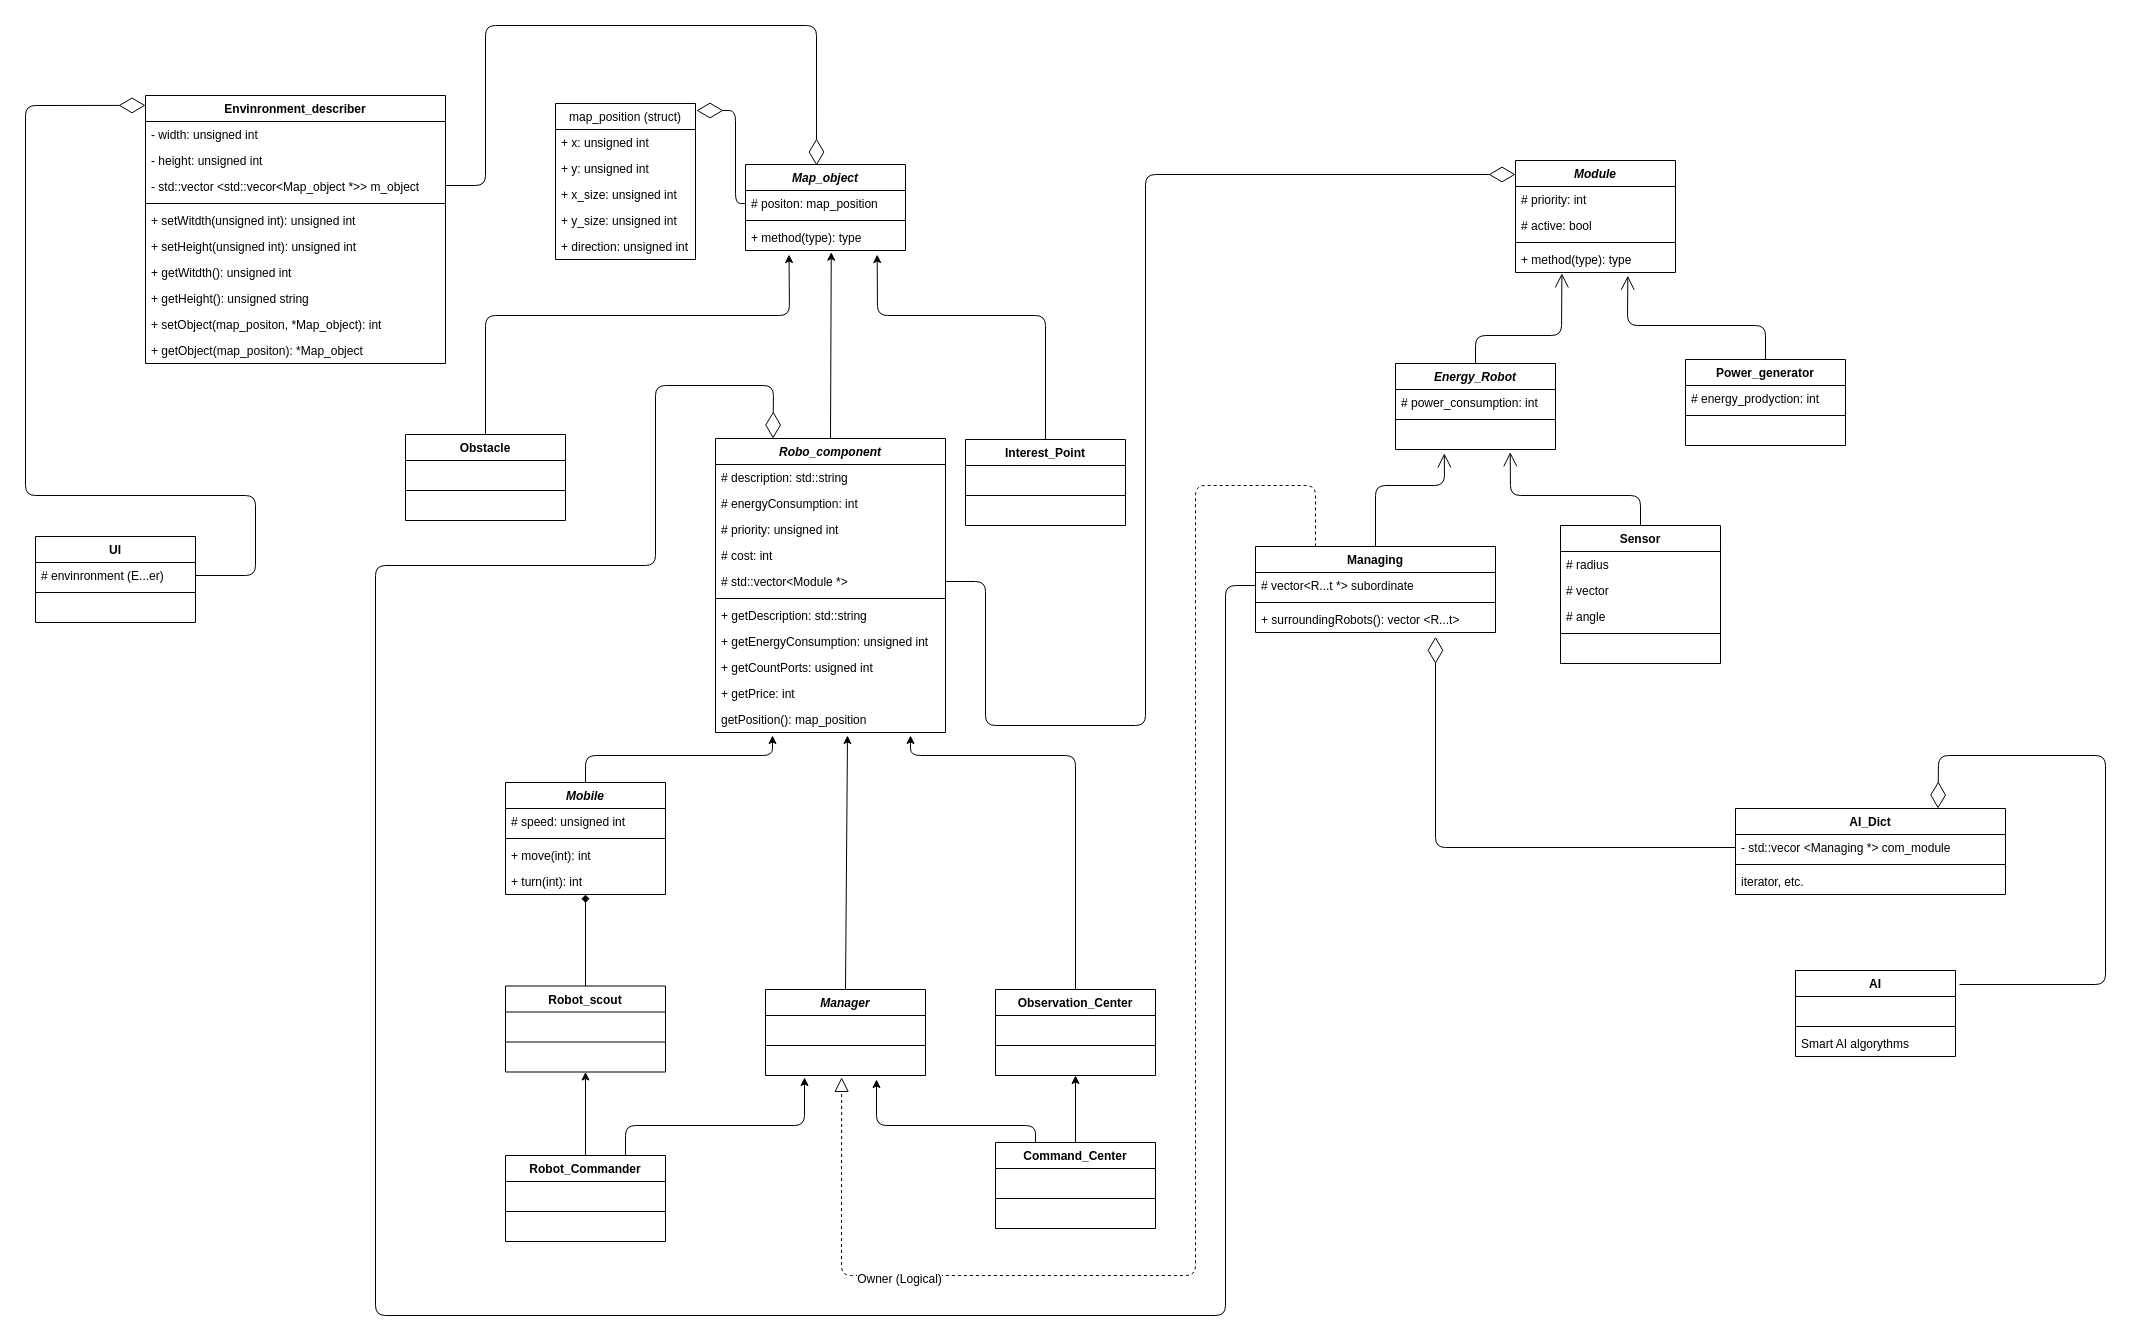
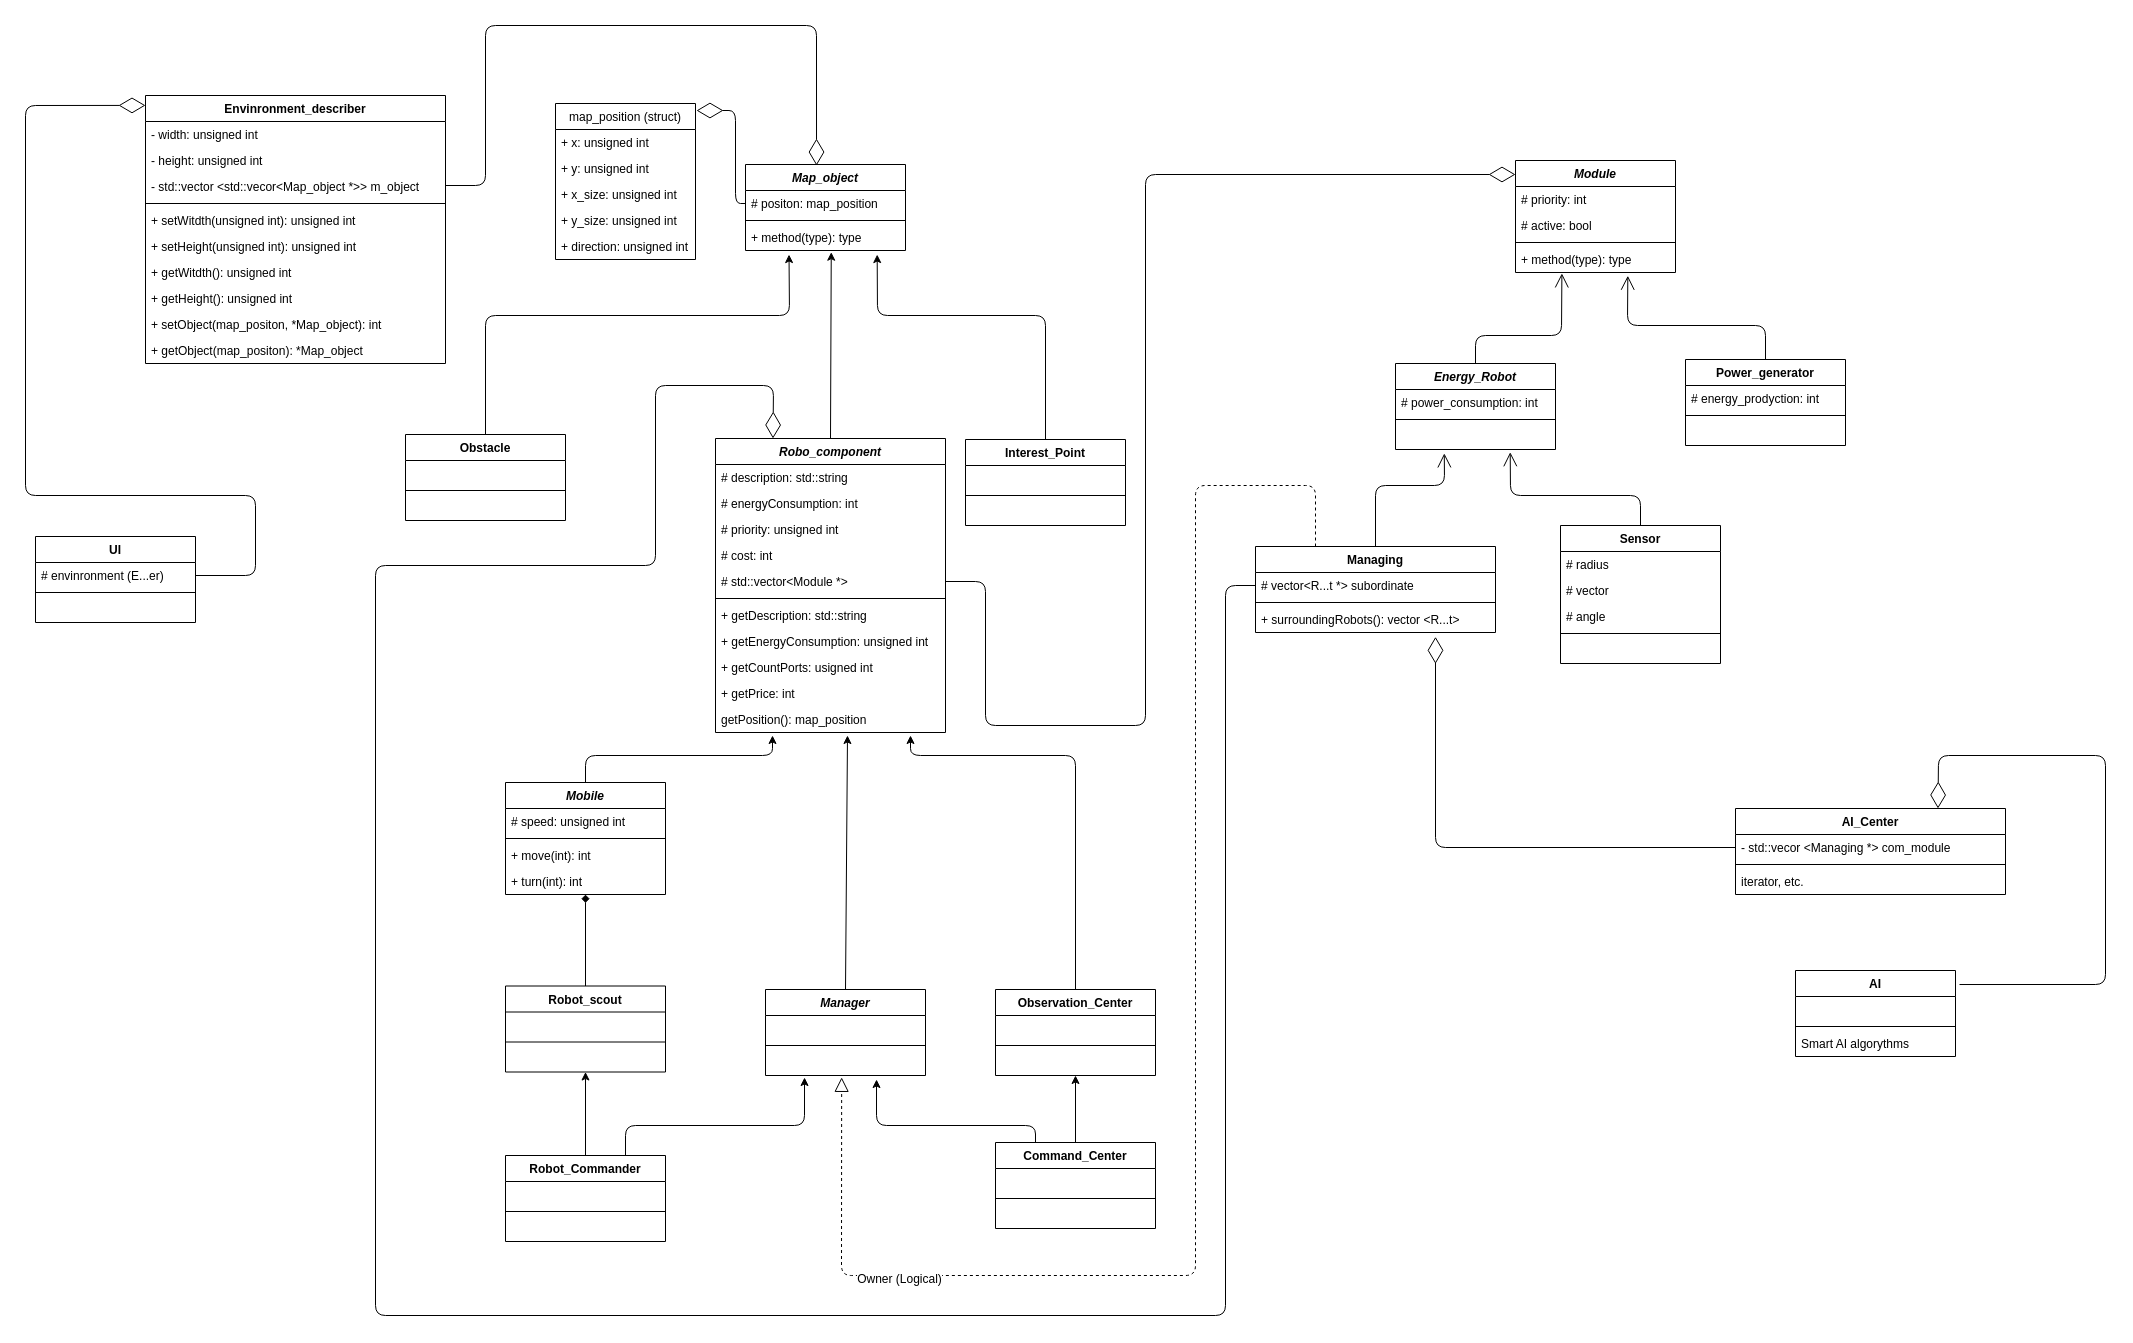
- <mxCell id="10" value="+ getHeight(): unsigned string" style="text;strokeColor=none;fillColor=none;align=left;verticalAlign=top;spacingLeft=4;spacingRight=4;overflow=hidden;rotatable=0;points=[[0,0.5],[1,0.5]];portConstraint=eastwest;" parent="2" vertex="1"><mxGeometry y="190" width="300" height="26" as="geometry" /></mxCell>
+ <mxCell id="10" value="+ getHeight(): unsigned int" style="text;strokeColor=none;fillColor=none;align=left;verticalAlign=top;spacingLeft=4;spacingRight=4;overflow=hidden;rotatable=0;points=[[0,0.5],[1,0.5]];portConstraint=eastwest;" parent="2" vertex="1"><mxGeometry y="190" width="300" height="26" as="geometry" /></mxCell>
- <mxCell id="89" value="AI_Dict" style="swimlane;fontStyle=1;align=center;verticalAlign=top;childLayout=stackLayout;horizontal=1;startSize=26;horizontalStack=0;resizeParent=1;resizeParentMax=0;resizeLast=0;collapsible=1;marginBottom=0;" parent="1" vertex="1"><mxGeometry x="1730" y="803" width="270" height="86" as="geometry" /></mxCell>
+ <mxCell id="89" value="AI_Center" style="swimlane;fontStyle=1;align=center;verticalAlign=top;childLayout=stackLayout;horizontal=1;startSize=26;horizontalStack=0;resizeParent=1;resizeParentMax=0;resizeLast=0;collapsible=1;marginBottom=0;" parent="1" vertex="1"><mxGeometry x="1730" y="803" width="270" height="86" as="geometry" /></mxCell>
